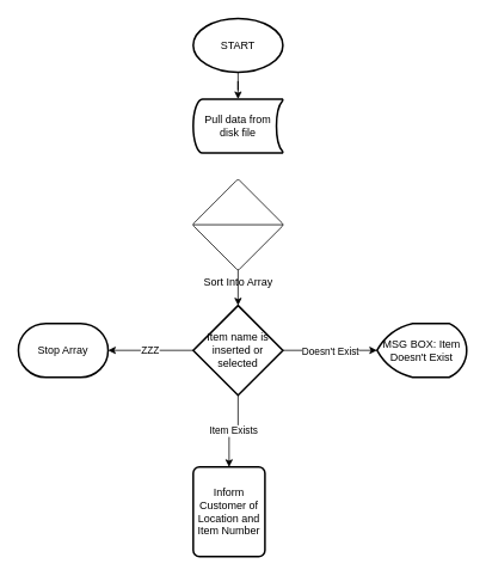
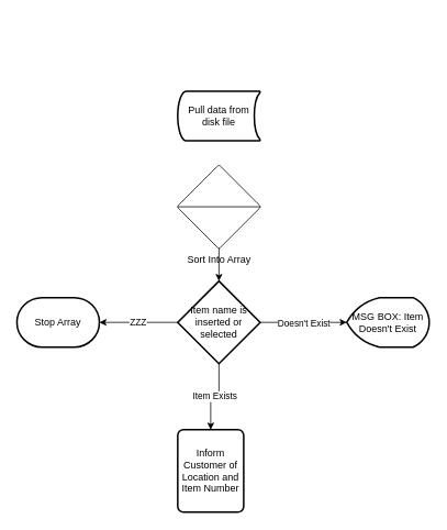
- <mxCell id="3" value="START" style="strokeWidth=2;html=1;shape=mxgraph.flowchart.start_1;whiteSpace=wrap;" parent="1" vertex="1"><mxGeometry x="215" y="20" width="100" height="60" as="geometry" /></mxCell>
- <mxCell id="2" value="" style="edgeStyle=orthogonalEdgeStyle;rounded=0;orthogonalLoop=1;jettySize=auto;html=1;" parent="1" source="3" target="4" edge="1"><mxGeometry relative="1" as="geometry" /></mxCell>
